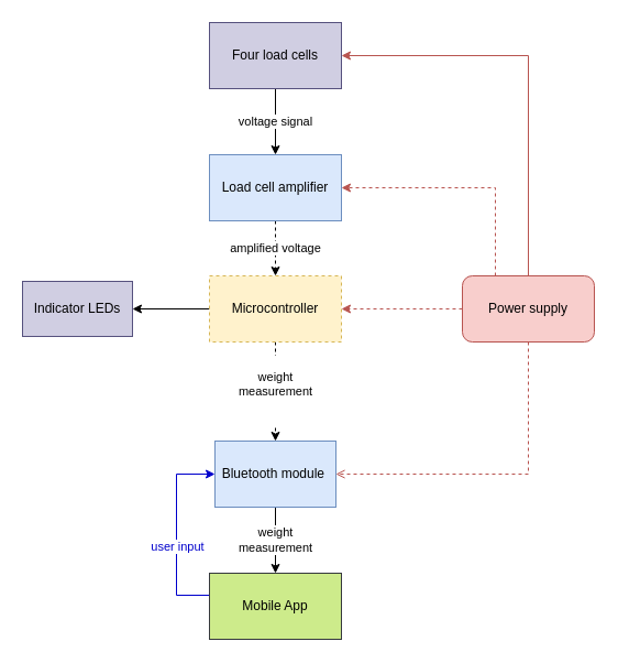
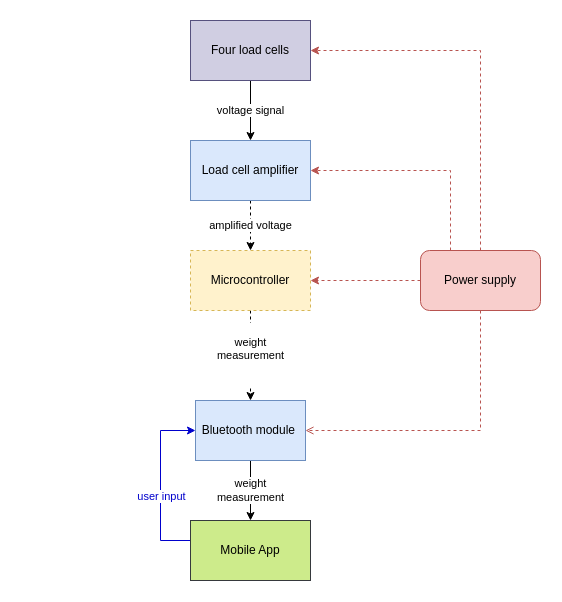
- <mxCell id="12" style="edgeStyle=orthogonalEdgeStyle;rounded=0;orthogonalLoop=1;jettySize=auto;html=1;exitX=0.5;exitY=0;exitDx=0;exitDy=0;entryX=1;entryY=0.5;entryDx=0;entryDy=0;fillColor=#f8cecc;strokeColor=#b85450;dashed=0;" parent="1" source="16" target="18" edge="1"><mxGeometry relative="1" as="geometry"><mxPoint x="300" y="50" as="targetPoint" /></mxGeometry></mxCell>
+ <mxCell id="12" style="edgeStyle=orthogonalEdgeStyle;rounded=0;orthogonalLoop=1;jettySize=auto;html=1;exitX=0.5;exitY=0;exitDx=0;exitDy=0;entryX=1;entryY=0.5;entryDx=0;entryDy=0;fillColor=#f8cecc;strokeColor=#b85450;dashed=1;" parent="1" source="16" target="18" edge="1"><mxGeometry relative="1" as="geometry"><mxPoint x="300" y="50" as="targetPoint" /></mxGeometry></mxCell>
- <mxCell id="17" value="Indicator LEDs" style="rounded=0;whiteSpace=wrap;html=1;strokeColor=#56517e;fillColor=#d0cee2;" parent="1" vertex="1"><mxGeometry x="20" y="255" width="100" height="50" as="geometry" /></mxCell>
- <mxCell id="4" style="edgeStyle=orthogonalEdgeStyle;rounded=0;orthogonalLoop=1;jettySize=auto;html=1;exitX=0;exitY=0.5;exitDx=0;exitDy=0;entryX=1;entryY=0.5;entryDx=0;entryDy=0;" edge="1" parent="1" source="6" target="17"><mxGeometry relative="1" as="geometry" /></mxCell>
